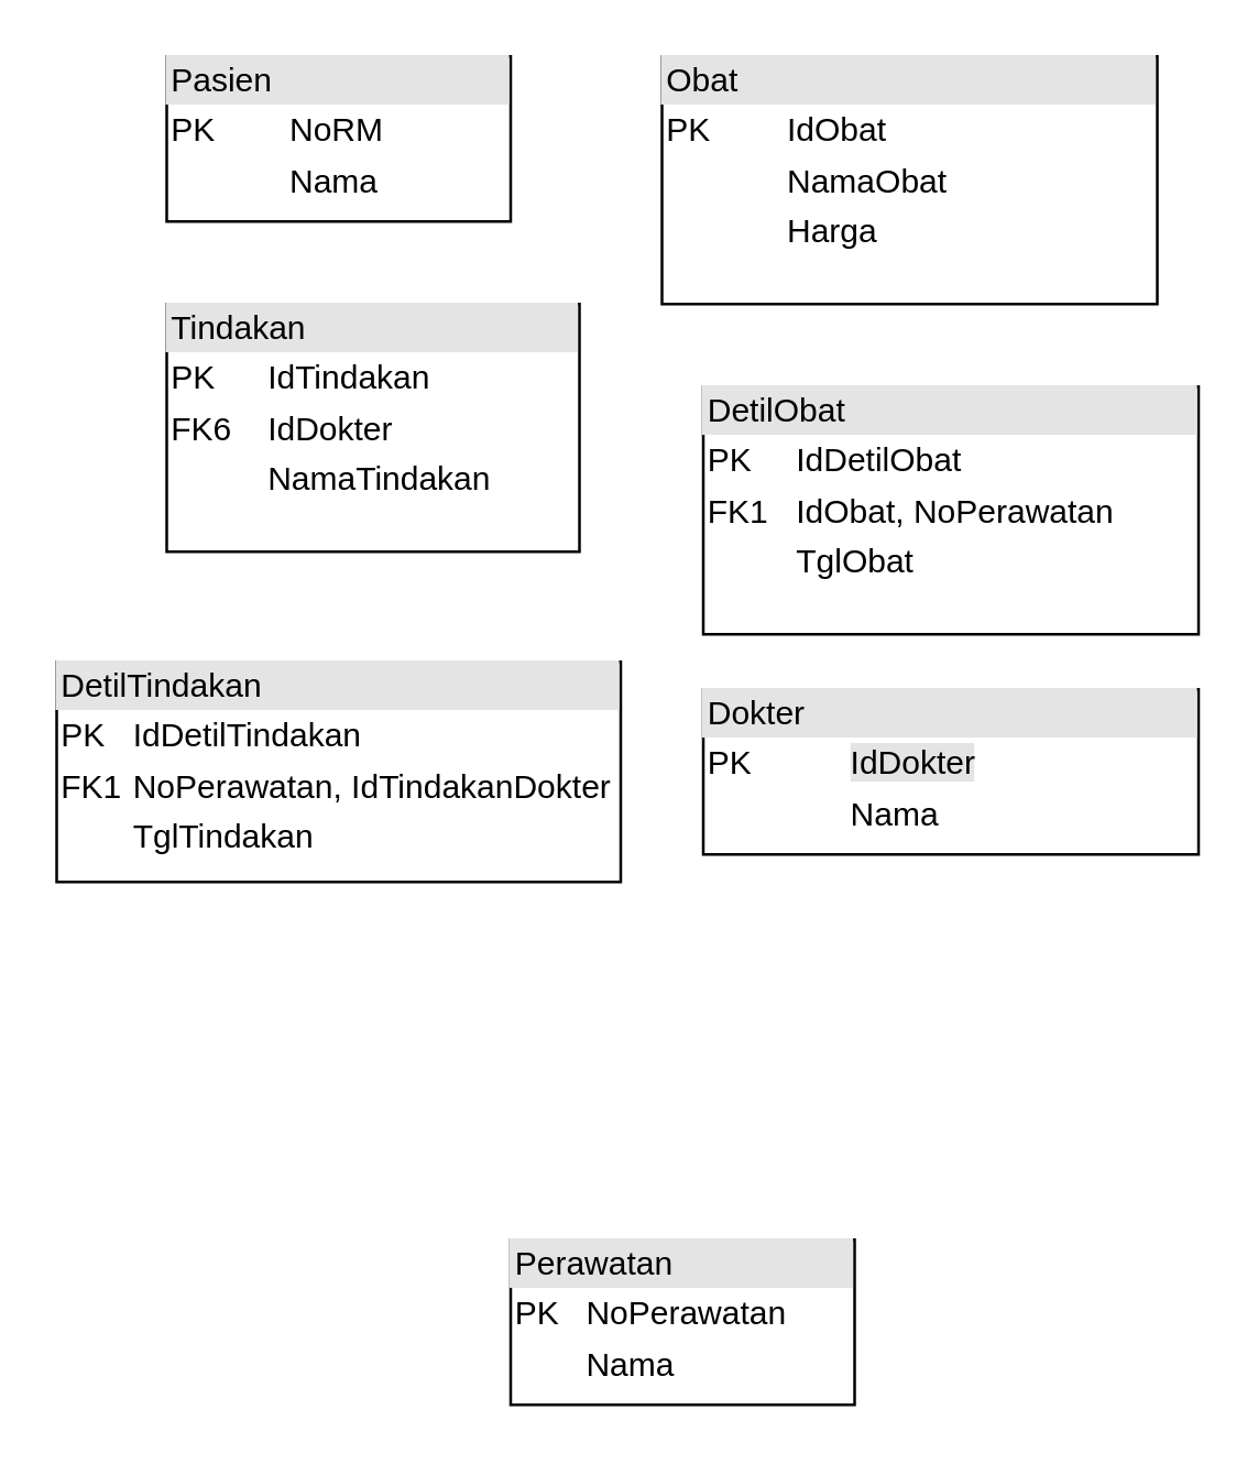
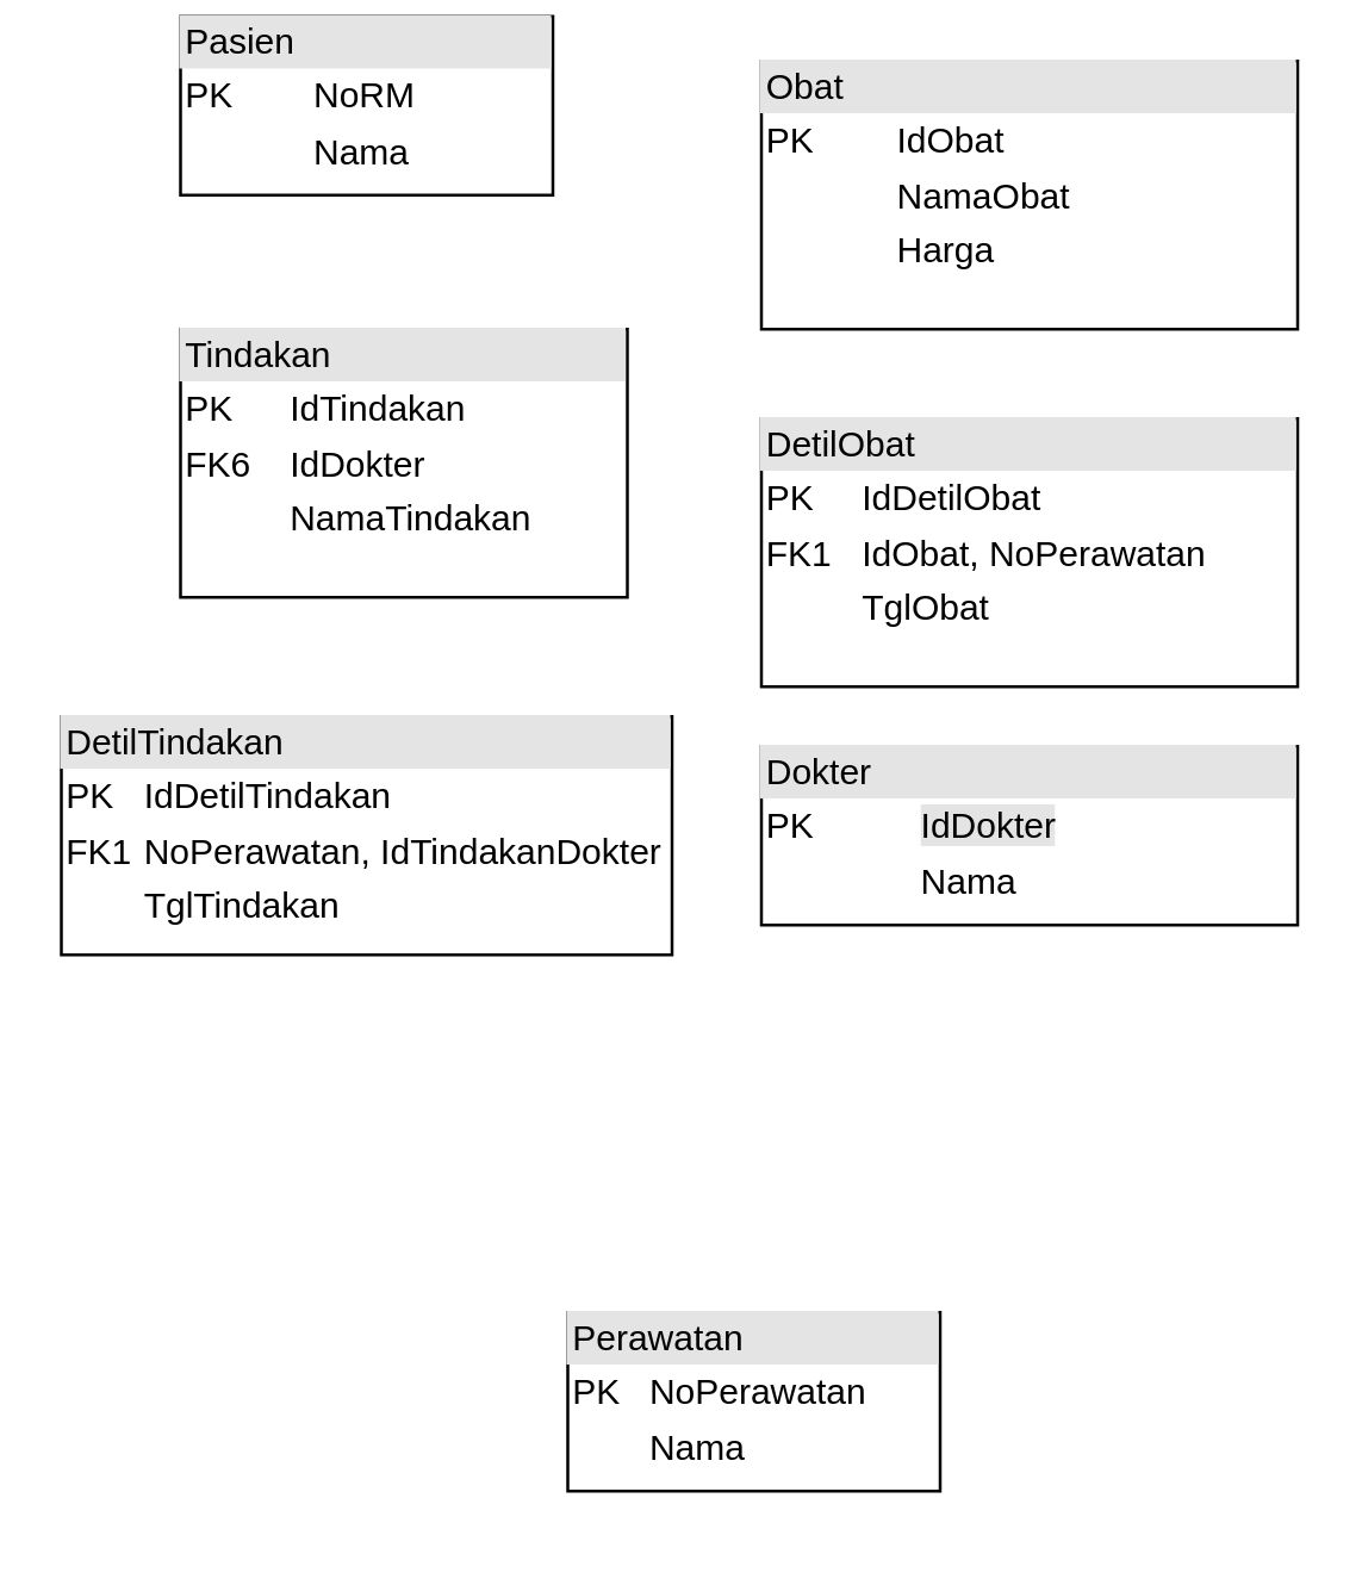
- <mxCell id="6" value="&lt;div style=&quot;box-sizing: border-box ; width: 100% ; background: #e4e4e4 ; padding: 2px&quot;&gt;Pasien&lt;/div&gt;&lt;table style=&quot;width: 100% ; font-size: 1em&quot; cellpadding=&quot;2&quot; cellspacing=&quot;0&quot;&gt;&lt;tbody&gt;&lt;tr&gt;&lt;td&gt;PK&lt;/td&gt;&lt;td&gt;NoRM&lt;/td&gt;&lt;/tr&gt;&lt;tr&gt;&lt;td&gt;&lt;br&gt;&lt;/td&gt;&lt;td&gt;Nama&lt;/td&gt;&lt;/tr&gt;&lt;tr&gt;&lt;td&gt;&lt;/td&gt;&lt;td&gt;&lt;br&gt;&lt;/td&gt;&lt;/tr&gt;&lt;/tbody&gt;&lt;/table&gt;" style="verticalAlign=top;align=left;overflow=fill;html=1;" vertex="1" parent="1"><mxGeometry x="60" y="20" width="125" height="60" as="geometry" /></mxCell>
+ <mxCell id="6" value="&lt;div style=&quot;box-sizing: border-box ; width: 100% ; background: #e4e4e4 ; padding: 2px&quot;&gt;Pasien&lt;/div&gt;&lt;table style=&quot;width: 100% ; font-size: 1em&quot; cellpadding=&quot;2&quot; cellspacing=&quot;0&quot;&gt;&lt;tbody&gt;&lt;tr&gt;&lt;td&gt;PK&lt;/td&gt;&lt;td&gt;NoRM&lt;/td&gt;&lt;/tr&gt;&lt;tr&gt;&lt;td&gt;&lt;br&gt;&lt;/td&gt;&lt;td&gt;Nama&lt;/td&gt;&lt;/tr&gt;&lt;tr&gt;&lt;td&gt;&lt;/td&gt;&lt;td&gt;&lt;br&gt;&lt;/td&gt;&lt;/tr&gt;&lt;/tbody&gt;&lt;/table&gt;" style="verticalAlign=top;align=left;overflow=fill;html=1;" vertex="1" parent="1"><mxGeometry x="60" y="5" width="125" height="60" as="geometry" /></mxCell>
- <mxCell id="7" value="&lt;div style=&quot;box-sizing: border-box ; width: 100% ; background: #e4e4e4 ; padding: 2px&quot;&gt;Obat&lt;/div&gt;&lt;table style=&quot;width: 100% ; font-size: 1em&quot; cellpadding=&quot;2&quot; cellspacing=&quot;0&quot;&gt;&lt;tbody&gt;&lt;tr&gt;&lt;td&gt;PK&lt;/td&gt;&lt;td&gt;IdObat&lt;/td&gt;&lt;/tr&gt;&lt;tr&gt;&lt;td&gt;&lt;br&gt;&lt;/td&gt;&lt;td&gt;NamaObat&lt;/td&gt;&lt;/tr&gt;&lt;tr&gt;&lt;td&gt;&lt;/td&gt;&lt;td&gt;Harga&lt;/td&gt;&lt;/tr&gt;&lt;/tbody&gt;&lt;/table&gt;" style="verticalAlign=top;align=left;overflow=fill;html=1;" vertex="1" parent="1"><mxGeometry x="240" y="20" width="180" height="90" as="geometry" /></mxCell>
+ <mxCell id="7" value="&lt;div style=&quot;box-sizing: border-box ; width: 100% ; background: #e4e4e4 ; padding: 2px&quot;&gt;Obat&lt;/div&gt;&lt;table style=&quot;width: 100% ; font-size: 1em&quot; cellpadding=&quot;2&quot; cellspacing=&quot;0&quot;&gt;&lt;tbody&gt;&lt;tr&gt;&lt;td&gt;PK&lt;/td&gt;&lt;td&gt;IdObat&lt;/td&gt;&lt;/tr&gt;&lt;tr&gt;&lt;td&gt;&lt;br&gt;&lt;/td&gt;&lt;td&gt;NamaObat&lt;/td&gt;&lt;/tr&gt;&lt;tr&gt;&lt;td&gt;&lt;/td&gt;&lt;td&gt;Harga&lt;/td&gt;&lt;/tr&gt;&lt;/tbody&gt;&lt;/table&gt;" style="verticalAlign=top;align=left;overflow=fill;html=1;" vertex="1" parent="1"><mxGeometry x="255" y="20" width="180" height="90" as="geometry" /></mxCell>
- <mxCell id="8" value="&lt;div style=&quot;box-sizing: border-box ; width: 100% ; background: #e4e4e4 ; padding: 2px&quot;&gt;Perawatan&lt;/div&gt;&lt;table style=&quot;width: 100% ; font-size: 1em&quot; cellpadding=&quot;2&quot; cellspacing=&quot;0&quot;&gt;&lt;tbody&gt;&lt;tr&gt;&lt;td&gt;PK&lt;/td&gt;&lt;td&gt;NoPerawatan&lt;/td&gt;&lt;/tr&gt;&lt;tr&gt;&lt;td&gt;&lt;br&gt;&lt;/td&gt;&lt;td&gt;Nama&lt;/td&gt;&lt;/tr&gt;&lt;tr&gt;&lt;td&gt;&lt;/td&gt;&lt;td&gt;&lt;br&gt;&lt;/td&gt;&lt;/tr&gt;&lt;/tbody&gt;&lt;/table&gt;" style="verticalAlign=top;align=left;overflow=fill;html=1;" vertex="1" parent="1"><mxGeometry x="185" y="450" width="125" height="60" as="geometry" /></mxCell>
+ <mxCell id="8" value="&lt;div style=&quot;box-sizing: border-box ; width: 100% ; background: #e4e4e4 ; padding: 2px&quot;&gt;Perawatan&lt;/div&gt;&lt;table style=&quot;width: 100% ; font-size: 1em&quot; cellpadding=&quot;2&quot; cellspacing=&quot;0&quot;&gt;&lt;tbody&gt;&lt;tr&gt;&lt;td&gt;PK&lt;/td&gt;&lt;td&gt;NoPerawatan&lt;/td&gt;&lt;/tr&gt;&lt;tr&gt;&lt;td&gt;&lt;br&gt;&lt;/td&gt;&lt;td&gt;Nama&lt;/td&gt;&lt;/tr&gt;&lt;tr&gt;&lt;td&gt;&lt;/td&gt;&lt;td&gt;&lt;br&gt;&lt;/td&gt;&lt;/tr&gt;&lt;/tbody&gt;&lt;/table&gt;" style="verticalAlign=top;align=left;overflow=fill;html=1;" vertex="1" parent="1"><mxGeometry x="190" y="440" width="125" height="60" as="geometry" /></mxCell>
